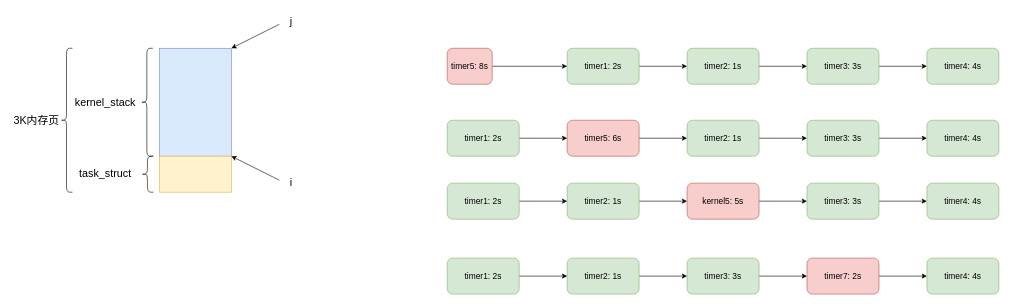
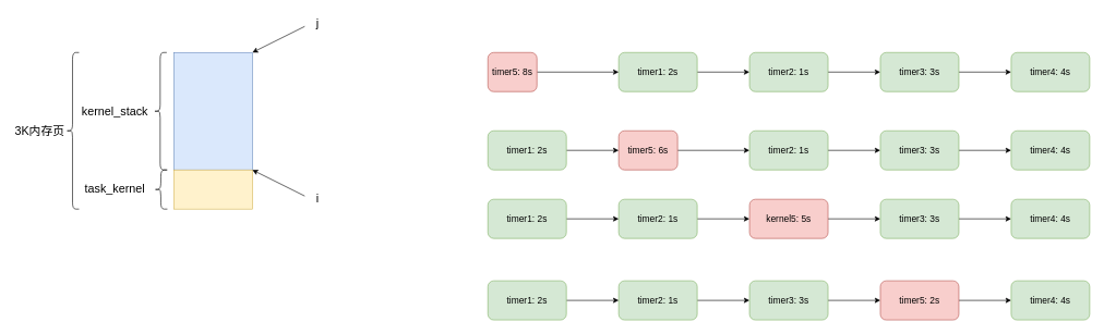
- <mxCell id="24" value="&lt;font style=&quot;font-size: 14px;&quot;&gt;timer5: 6s&lt;/font&gt;" style="rounded=1;whiteSpace=wrap;html=1;fillColor=#f8cecc;strokeColor=#b85450;" vertex="1" parent="1"><mxGeometry x="945" y="200" width="120" height="60" as="geometry" /></mxCell>
+ <mxCell id="24" value="&lt;font style=&quot;font-size: 14px;&quot;&gt;timer5: 6s&lt;/font&gt;" style="rounded=1;whiteSpace=wrap;html=1;fillColor=#f8cecc;strokeColor=#b85450;" vertex="1" parent="1"><mxGeometry x="945" y="200" width="90" height="60" as="geometry" /></mxCell>
- <mxCell id="7" value="&lt;font style=&quot;font-size: 18px;&quot;&gt;task_struct&lt;/font&gt;" style="text;strokeColor=none;align=center;fillColor=none;html=1;verticalAlign=middle;whiteSpace=wrap;rounded=0;" parent="1" vertex="1"><mxGeometry x="135" y="275" width="80" height="30" as="geometry" /></mxCell>
+ <mxCell id="7" value="&lt;font style=&quot;font-size: 18px;&quot;&gt;task_kernel&lt;/font&gt;" style="text;strokeColor=none;align=center;fillColor=none;html=1;verticalAlign=middle;whiteSpace=wrap;rounded=0;" parent="1" vertex="1"><mxGeometry x="135" y="275" width="80" height="30" as="geometry" /></mxCell>
- <mxCell id="46" value="&lt;font style=&quot;font-size: 14px;&quot;&gt;timer7: 2s&lt;/font&gt;" style="rounded=1;whiteSpace=wrap;html=1;fillColor=#f8cecc;strokeColor=#b85450;" vertex="1" parent="1"><mxGeometry x="1345" y="430" width="120" height="60" as="geometry" /></mxCell>
+ <mxCell id="46" value="&lt;font style=&quot;font-size: 14px;&quot;&gt;timer5: 2s&lt;/font&gt;" style="rounded=1;whiteSpace=wrap;html=1;fillColor=#f8cecc;strokeColor=#b85450;" vertex="1" parent="1"><mxGeometry x="1345" y="430" width="120" height="60" as="geometry" /></mxCell>
